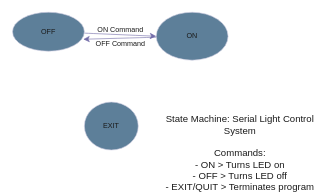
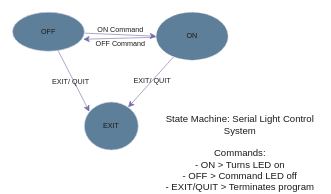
- <mxCell id="7" value="ON" style="ellipse;whiteSpace=wrap;html=1;labelBackgroundColor=none;fillColor=#5D7F99;strokeColor=#D0CEE2;fontColor=#1A1A1A;" parent="1" vertex="1"><mxGeometry x="260" y="20" width="120" height="80" as="geometry" /></mxCell>
+ <mxCell id="7" value="ON" style="ellipse;whiteSpace=wrap;html=1;labelBackgroundColor=none;fillColor=#5D7F99;strokeColor=#D0CEE2;fontColor=#1A1A1A;dashed=1;" parent="1" vertex="1"><mxGeometry x="260" y="20" width="120" height="80" as="geometry" /></mxCell>
+ <mxCell id="5" style="edgeStyle=none;curved=1;rounded=0;orthogonalLoop=1;jettySize=auto;html=1;fontSize=12;startSize=8;endSize=8;labelBackgroundColor=none;strokeColor=#736CA8;fontColor=default;" parent="1" source="7" target="8" edge="1"><mxGeometry relative="1" as="geometry" /></mxCell>
+ <mxCell id="6" value="EXIT/ QUIT" style="edgeLabel;html=1;align=center;verticalAlign=middle;resizable=0;points=[];fontSize=12;labelBackgroundColor=none;fontColor=#1A1A1A;" parent="5" vertex="1" connectable="0"><mxGeometry x="-0.047" y="-1" relative="1" as="geometry"><mxPoint as="offset" /></mxGeometry></mxCell>
+ <mxCell id="11" style="edgeStyle=none;curved=1;rounded=0;orthogonalLoop=1;jettySize=auto;html=1;entryX=0.092;entryY=0.198;entryDx=0;entryDy=0;entryPerimeter=0;fontSize=12;startSize=8;endSize=8;labelBackgroundColor=none;strokeColor=#736CA8;fontColor=default;" parent="1" source="4" target="8" edge="1"><mxGeometry relative="1" as="geometry" /></mxCell>
+ <mxCell id="12" value="EXIT/ QUIT" style="edgeLabel;html=1;align=center;verticalAlign=middle;resizable=0;points=[];fontSize=12;labelBackgroundColor=none;fontColor=#1A1A1A;" parent="11" vertex="1" connectable="0"><mxGeometry x="-0.023" y="-6" relative="1" as="geometry"><mxPoint y="-1" as="offset" /></mxGeometry></mxCell>
- <mxCell id="13" value="State Machine: Serial Light Control System&lt;div&gt;&lt;br&gt;&lt;/div&gt;&lt;div&gt;Commands:&lt;/div&gt;&lt;div&gt;- ON &amp;gt; Turns LED on&lt;/div&gt;&lt;div&gt;- OFF &amp;gt; Turns LED off&lt;/div&gt;&lt;div&gt;- EXIT/QUIT &amp;gt; Terminates program&lt;/div&gt;" style="text;strokeColor=none;fillColor=none;html=1;align=center;verticalAlign=middle;whiteSpace=wrap;rounded=0;fontSize=16;labelBackgroundColor=none;fontColor=#1A1A1A;" parent="1" vertex="1"><mxGeometry x="270" y="220" width="260" height="70" as="geometry" /></mxCell>
+ <mxCell id="13" value="State Machine: Serial Light Control System&lt;div&gt;&lt;br&gt;&lt;/div&gt;&lt;div&gt;Commands:&lt;/div&gt;&lt;div&gt;- ON &amp;gt; Turns LED on&lt;/div&gt;&lt;div&gt;- OFF &amp;gt; Command LED off&lt;/div&gt;&lt;div&gt;- EXIT/QUIT &amp;gt; Terminates program&lt;/div&gt;" style="text;strokeColor=none;fillColor=none;html=1;align=center;verticalAlign=middle;whiteSpace=wrap;rounded=0;fontSize=16;labelBackgroundColor=none;fontColor=#1A1A1A;" parent="1" vertex="1"><mxGeometry x="270" y="220" width="260" height="70" as="geometry" /></mxCell>
